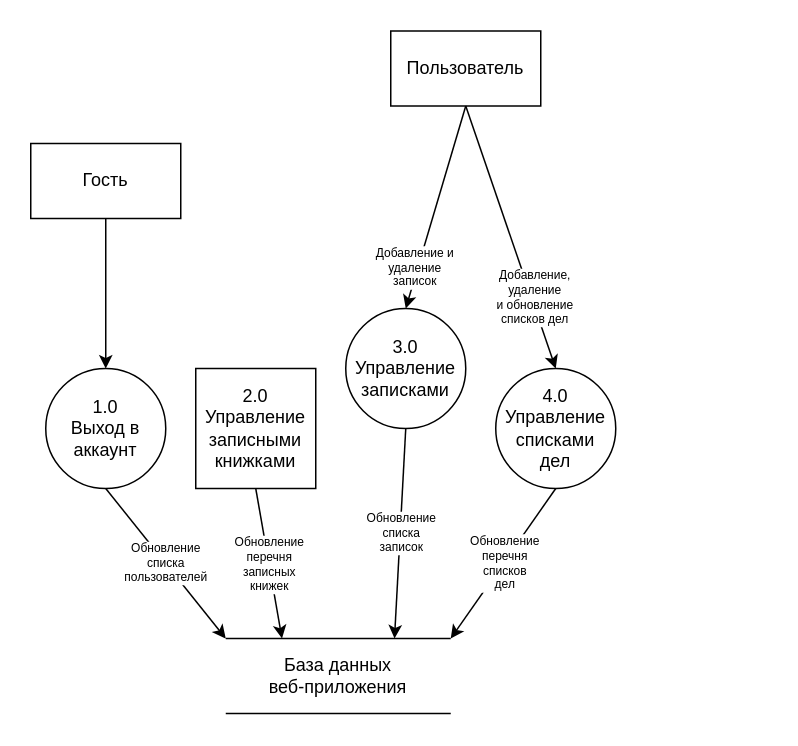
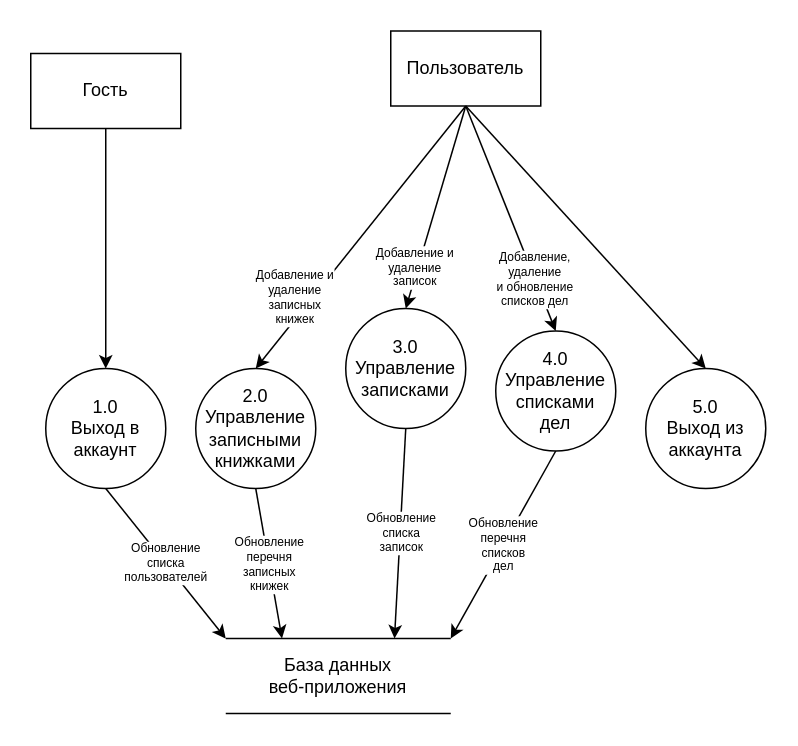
- <mxCell id="5" value="Гость" style="rounded=0;whiteSpace=wrap;html=1;" vertex="1" parent="1"><mxGeometry x="20" y="95" width="100" height="50" as="geometry" /></mxCell>
+ <mxCell id="5" value="Гость" style="rounded=0;whiteSpace=wrap;html=1;" vertex="1" parent="1"><mxGeometry x="20" y="35" width="100" height="50" as="geometry" /></mxCell>
+ <mxCell id="10" value="" style="endArrow=classic;html=1;rounded=0;exitX=0.5;exitY=1;exitDx=0;exitDy=0;entryX=0.5;entryY=0;entryDx=0;entryDy=0;" edge="1" parent="1" source="2" target="6"><mxGeometry width="50" height="50" relative="1" as="geometry"><mxPoint x="80" y="95" as="sourcePoint" /><mxPoint x="80" y="255" as="targetPoint" /></mxGeometry></mxCell>
+ <mxCell id="11" value="&lt;div style=&quot;font-size: 8px;&quot;&gt;Добавление и&lt;/div&gt;&lt;div style=&quot;font-size: 8px;&quot;&gt;удаление&lt;/div&gt;&lt;div style=&quot;font-size: 8px;&quot;&gt;записных&lt;/div&gt;&lt;div style=&quot;font-size: 8px;&quot;&gt;книжек&lt;/div&gt;" style="edgeLabel;html=1;align=center;verticalAlign=middle;resizable=0;points=[];fontSize=8;" vertex="1" connectable="0" parent="10"><mxGeometry relative="1" as="geometry"><mxPoint x="-45" y="40" as="offset" /></mxGeometry></mxCell>
+ <mxCell id="16" value="" style="endArrow=classic;html=1;rounded=0;entryX=0.5;entryY=0;entryDx=0;entryDy=0;exitX=0.5;exitY=1;exitDx=0;exitDy=0;" edge="1" parent="1" source="2" target="4"><mxGeometry width="50" height="50" relative="1" as="geometry"><mxPoint x="330" y="95" as="sourcePoint" /><mxPoint x="380" y="255" as="targetPoint" /></mxGeometry></mxCell>
- <mxCell id="6" value="&lt;div&gt;2.0&lt;/div&gt;&lt;div&gt;Управление записными книжками&lt;br&gt;&lt;/div&gt;" style="whiteSpace=wrap;html=1;aspect=fixed;rounded=0;" vertex="1" parent="1"><mxGeometry x="130" y="245" width="80" height="80" as="geometry" /></mxCell>
+ <mxCell id="6" value="&lt;div&gt;2.0&lt;/div&gt;&lt;div&gt;Управление записными книжками&lt;br&gt;&lt;/div&gt;" style="ellipse;whiteSpace=wrap;html=1;aspect=fixed;" vertex="1" parent="1"><mxGeometry x="130" y="245" width="80" height="80" as="geometry" /></mxCell>
- <mxCell id="8" value="&lt;div&gt;4.0&lt;/div&gt;&lt;div&gt;Управление списками&lt;/div&gt;&lt;div&gt;дел&lt;br&gt;&lt;/div&gt;" style="ellipse;whiteSpace=wrap;html=1;aspect=fixed;" vertex="1" parent="1"><mxGeometry x="330" y="245" width="80" height="80" as="geometry" /></mxCell>
+ <mxCell id="8" value="&lt;div&gt;4.0&lt;/div&gt;&lt;div&gt;Управление списками&lt;/div&gt;&lt;div&gt;дел&lt;br&gt;&lt;/div&gt;" style="ellipse;whiteSpace=wrap;html=1;aspect=fixed;" vertex="1" parent="1"><mxGeometry x="330" y="220" width="80" height="80" as="geometry" /></mxCell>
+ <mxCell id="4" value="&lt;div&gt;5.0&lt;/div&gt;&lt;div&gt;Выход из аккаунта&lt;br&gt;&lt;/div&gt;" style="ellipse;whiteSpace=wrap;html=1;aspect=fixed;" vertex="1" parent="1"><mxGeometry x="430" y="245" width="80" height="80" as="geometry" /></mxCell>
